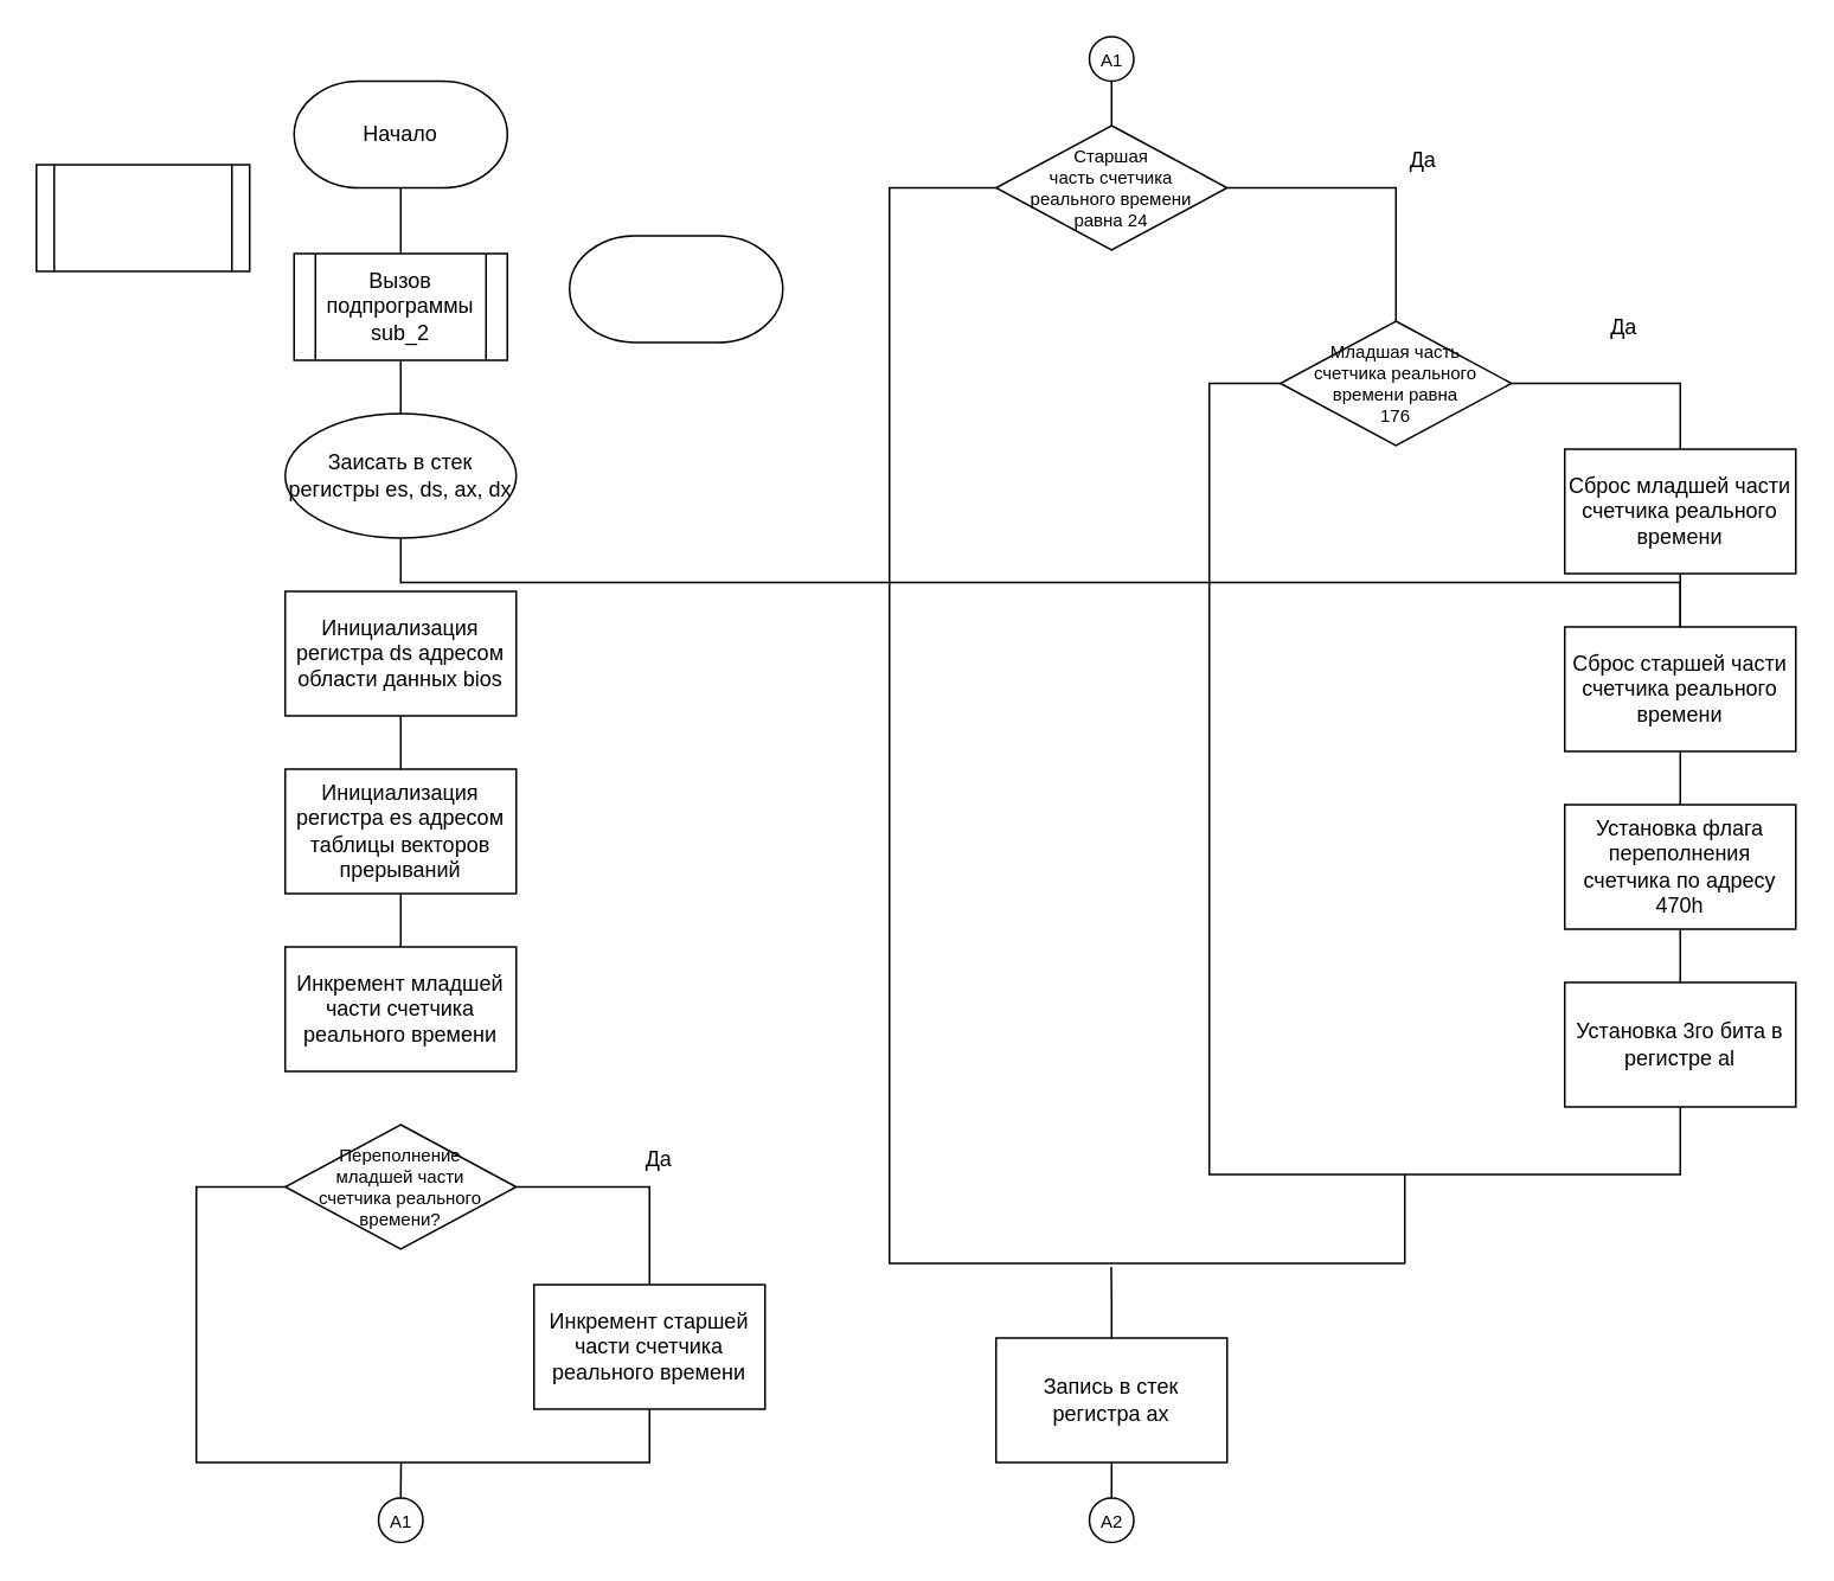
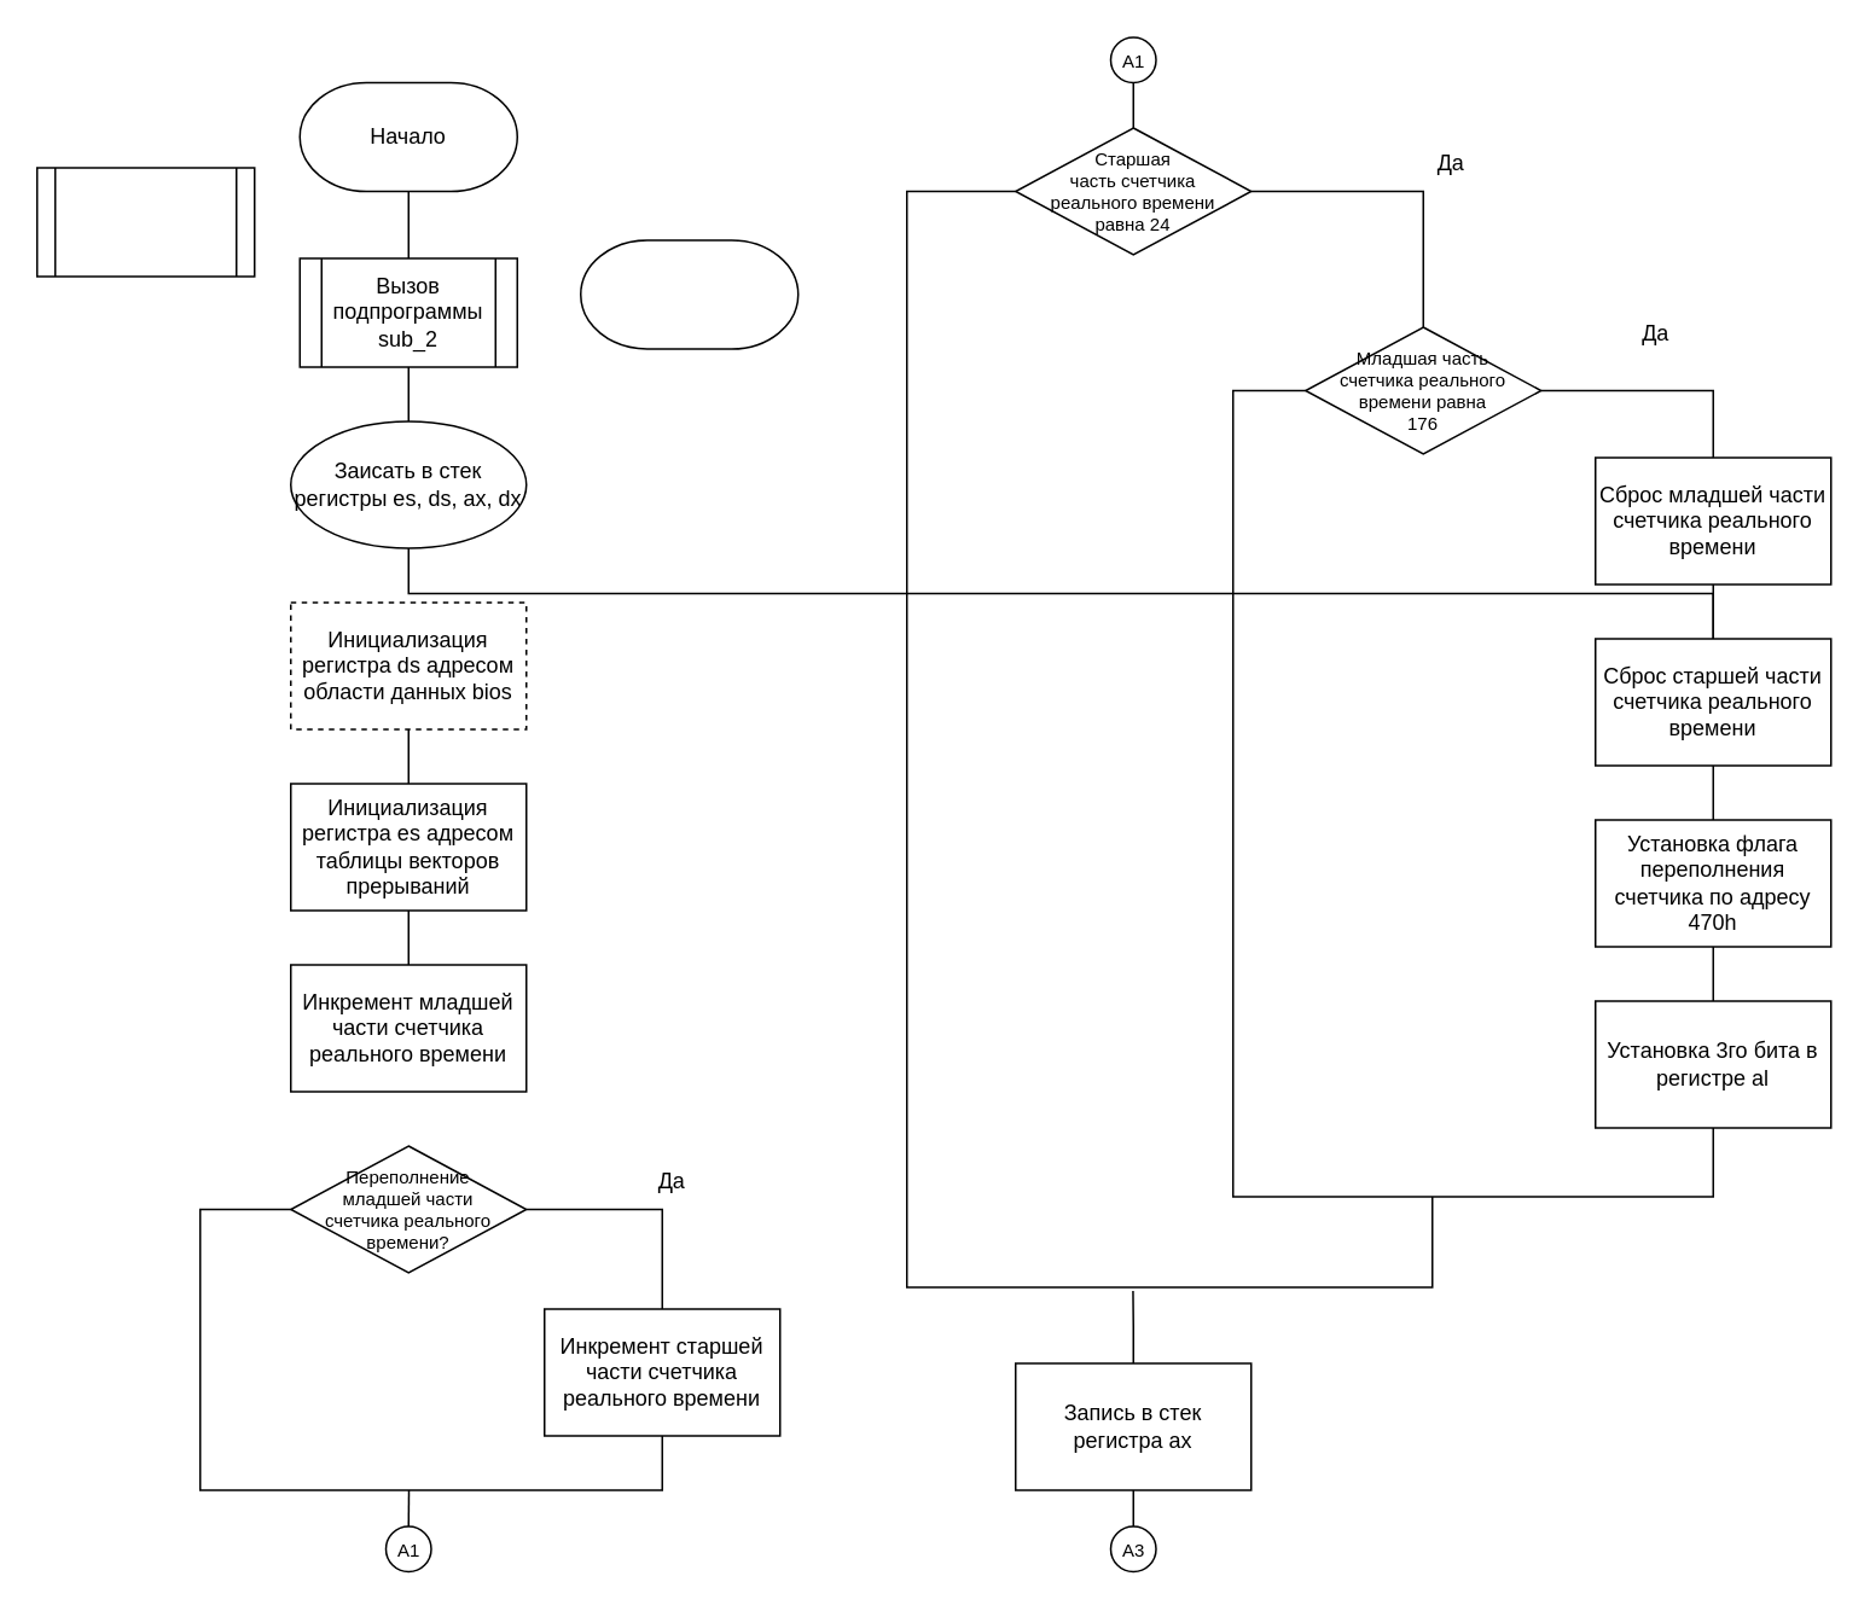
- <mxCell id="9" value="Инициализация регистра ds адресом области данных bios" style="rounded=0;whiteSpace=wrap;html=1;" parent="1" vertex="1"><mxGeometry x="160" y="332" width="130" height="70" as="geometry" /></mxCell>
+ <mxCell id="9" value="Инициализация регистра ds адресом области данных bios" style="rounded=0;whiteSpace=wrap;html=1;dashed=1;" parent="1" vertex="1"><mxGeometry x="160" y="332" width="130" height="70" as="geometry" /></mxCell>
- <mxCell id="37" value="A2" style="ellipse;whiteSpace=wrap;html=1;aspect=fixed;fontSize=10;strokeWidth=1;" parent="1" vertex="1"><mxGeometry x="612.5" y="842" width="25" height="25" as="geometry" /></mxCell>
+ <mxCell id="37" value="A3" style="ellipse;whiteSpace=wrap;html=1;aspect=fixed;fontSize=10;strokeWidth=1;" parent="1" vertex="1"><mxGeometry x="612.5" y="842" width="25" height="25" as="geometry" /></mxCell>
